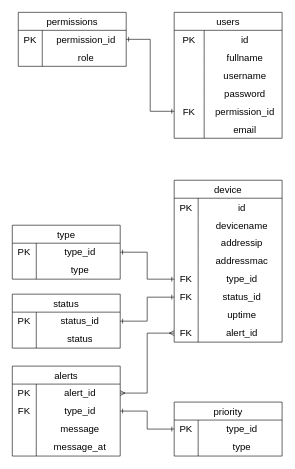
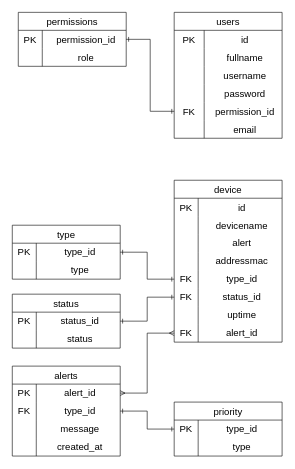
- <mxCell id="38" value="addressip" style="shape=partialRectangle;html=1;whiteSpace=wrap;connectable=0;fillColor=none;top=0;left=0;bottom=0;right=0;align=center;spacingLeft=6;overflow=hidden;strokeColor=inherit;fontSize=16;" vertex="1" parent="36"><mxGeometry x="40" width="140" height="30" as="geometry"><mxRectangle width="140" height="30" as="alternateBounds" /></mxGeometry></mxCell>
+ <mxCell id="38" value="alert" style="shape=partialRectangle;html=1;whiteSpace=wrap;connectable=0;fillColor=none;top=0;left=0;bottom=0;right=0;align=center;spacingLeft=6;overflow=hidden;strokeColor=inherit;fontSize=16;" vertex="1" parent="36"><mxGeometry x="40" width="140" height="30" as="geometry"><mxRectangle width="140" height="30" as="alternateBounds" /></mxGeometry></mxCell>
- <mxCell id="82" value="message_at" style="shape=partialRectangle;html=1;whiteSpace=wrap;connectable=0;fillColor=none;top=0;left=0;bottom=0;right=0;align=center;spacingLeft=6;overflow=hidden;strokeColor=inherit;fontSize=16;" vertex="1" parent="80"><mxGeometry x="40" width="140" height="30" as="geometry"><mxRectangle width="140" height="30" as="alternateBounds" /></mxGeometry></mxCell>
+ <mxCell id="82" value="created_at" style="shape=partialRectangle;html=1;whiteSpace=wrap;connectable=0;fillColor=none;top=0;left=0;bottom=0;right=0;align=center;spacingLeft=6;overflow=hidden;strokeColor=inherit;fontSize=16;" vertex="1" parent="80"><mxGeometry x="40" width="140" height="30" as="geometry"><mxRectangle width="140" height="30" as="alternateBounds" /></mxGeometry></mxCell>
